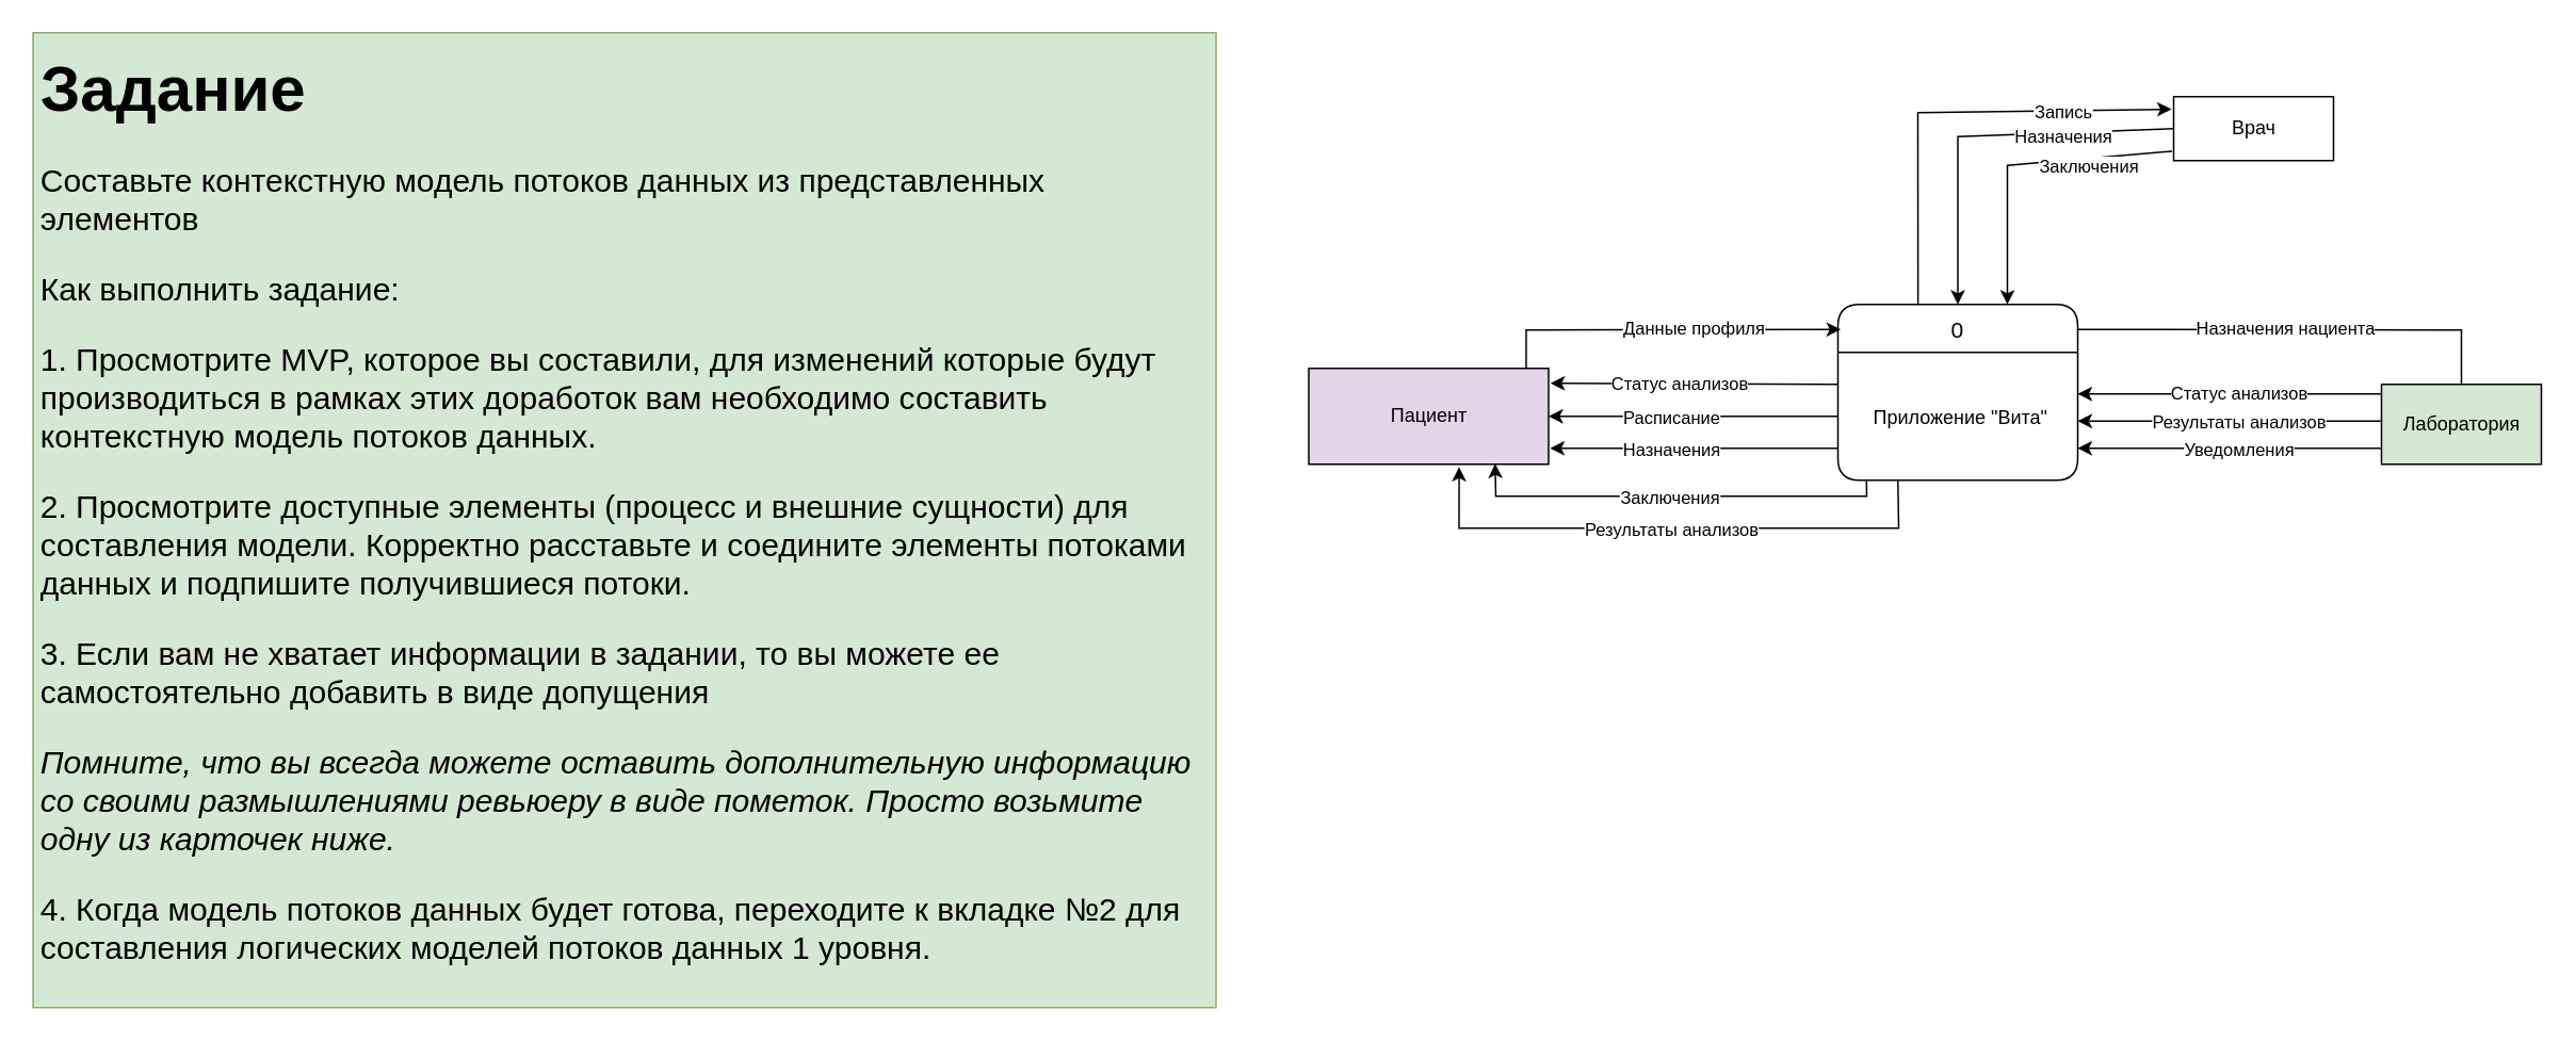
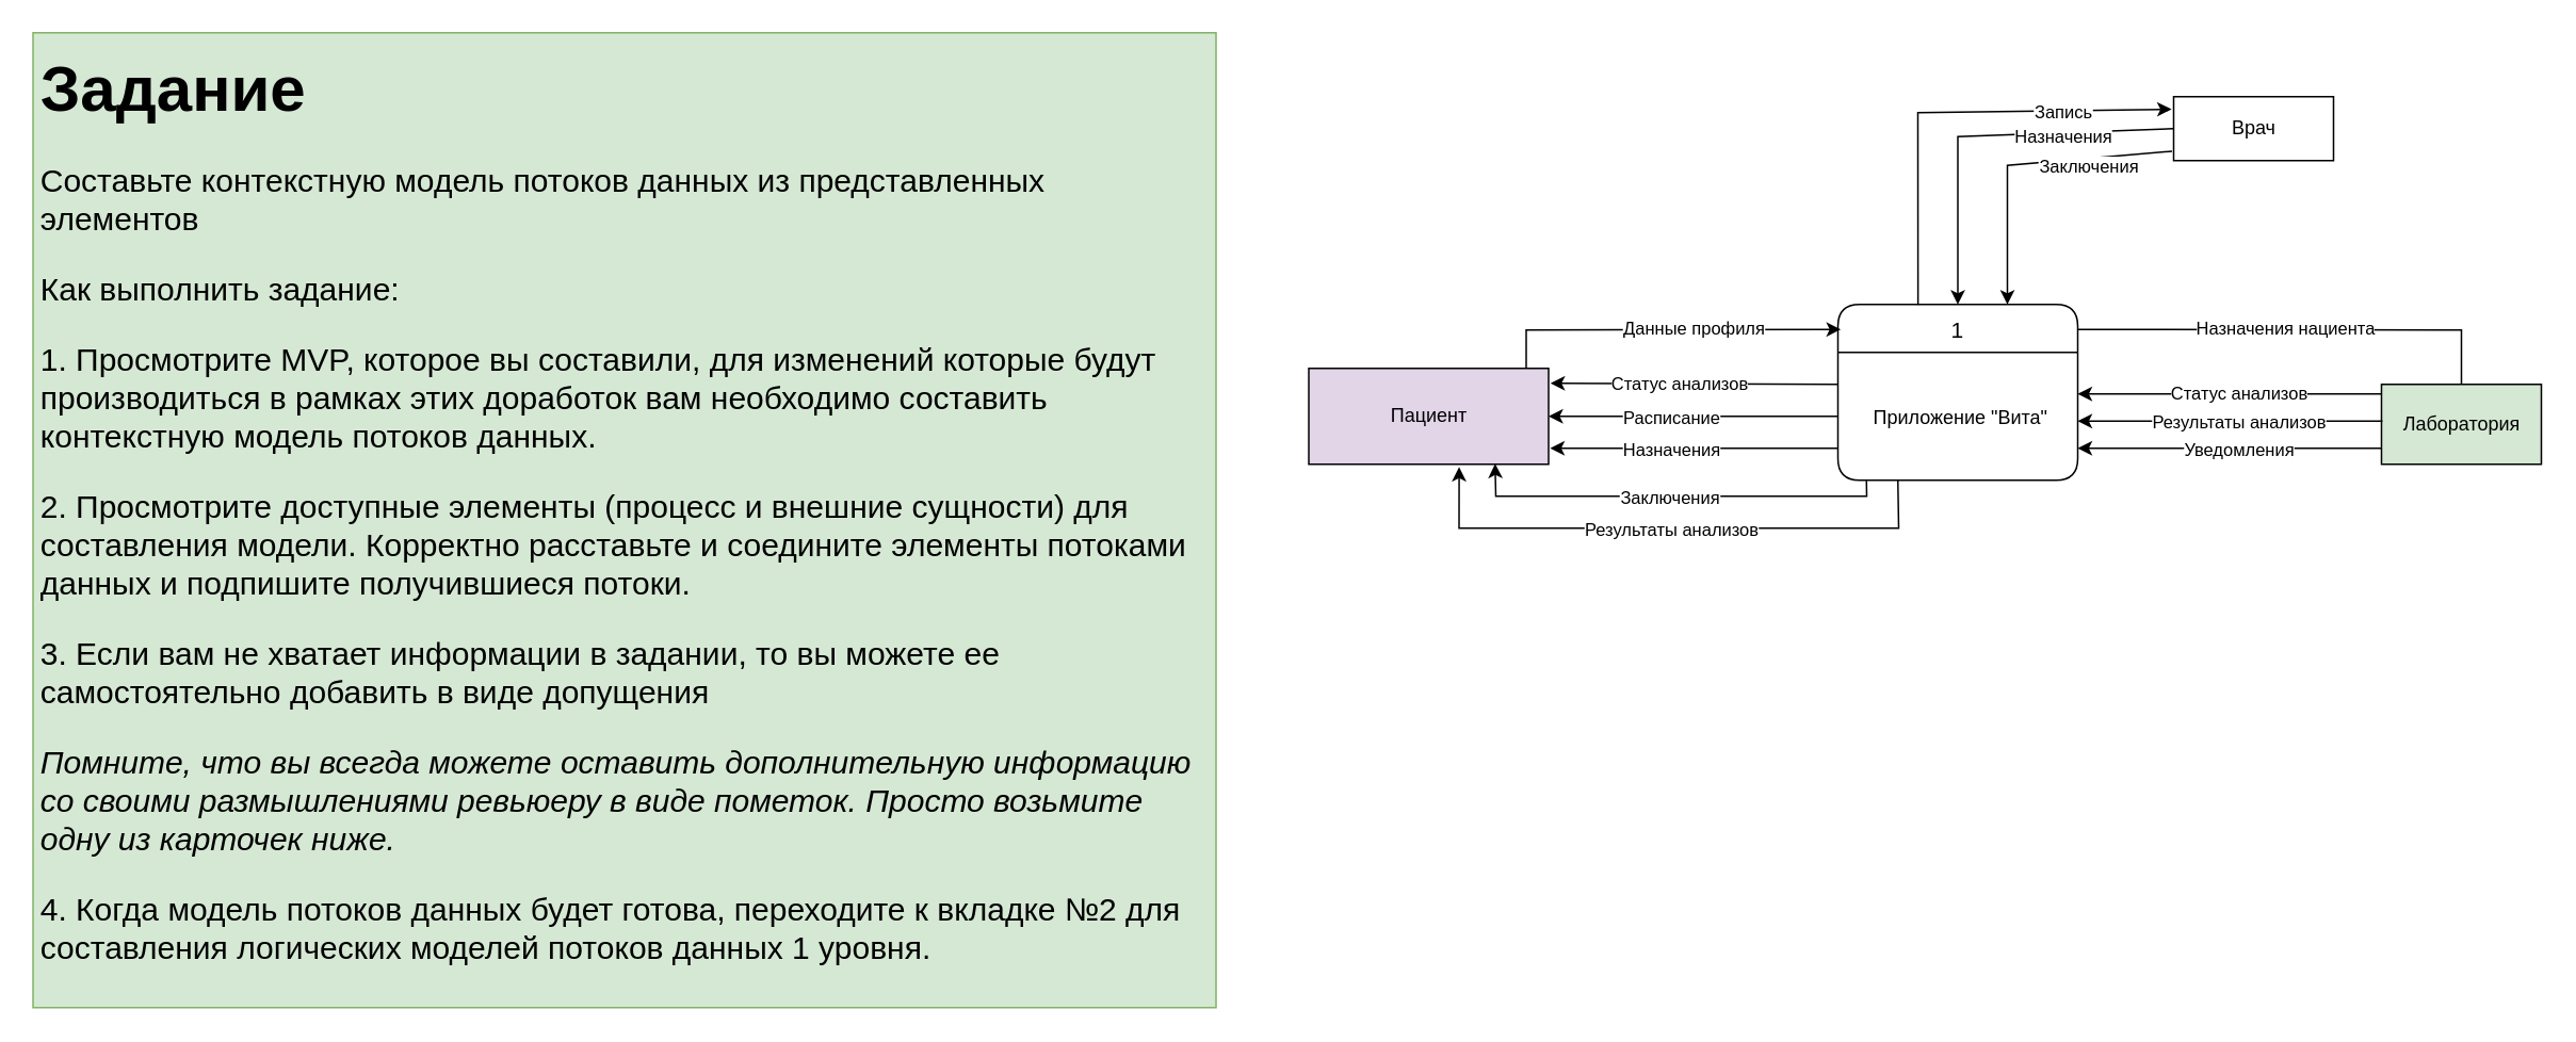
- <mxCell id="6" value="0" style="swimlane;childLayout=stackLayout;horizontal=1;startSize=30;horizontalStack=0;rounded=1;fontSize=14;fontStyle=0;strokeWidth=1;resizeParent=0;resizeLast=1;shadow=0;dashed=0;align=center;fillColor=#FFFFFF;" vertex="1" parent="1"><mxGeometry x="1149" y="190" width="150" height="110" as="geometry" /></mxCell>
+ <mxCell id="6" value="1" style="swimlane;childLayout=stackLayout;horizontal=1;startSize=30;horizontalStack=0;rounded=1;fontSize=14;fontStyle=0;strokeWidth=1;resizeParent=0;resizeLast=1;shadow=0;dashed=0;align=center;fillColor=#FFFFFF;" vertex="1" parent="1"><mxGeometry x="1149" y="190" width="150" height="110" as="geometry" /></mxCell>
